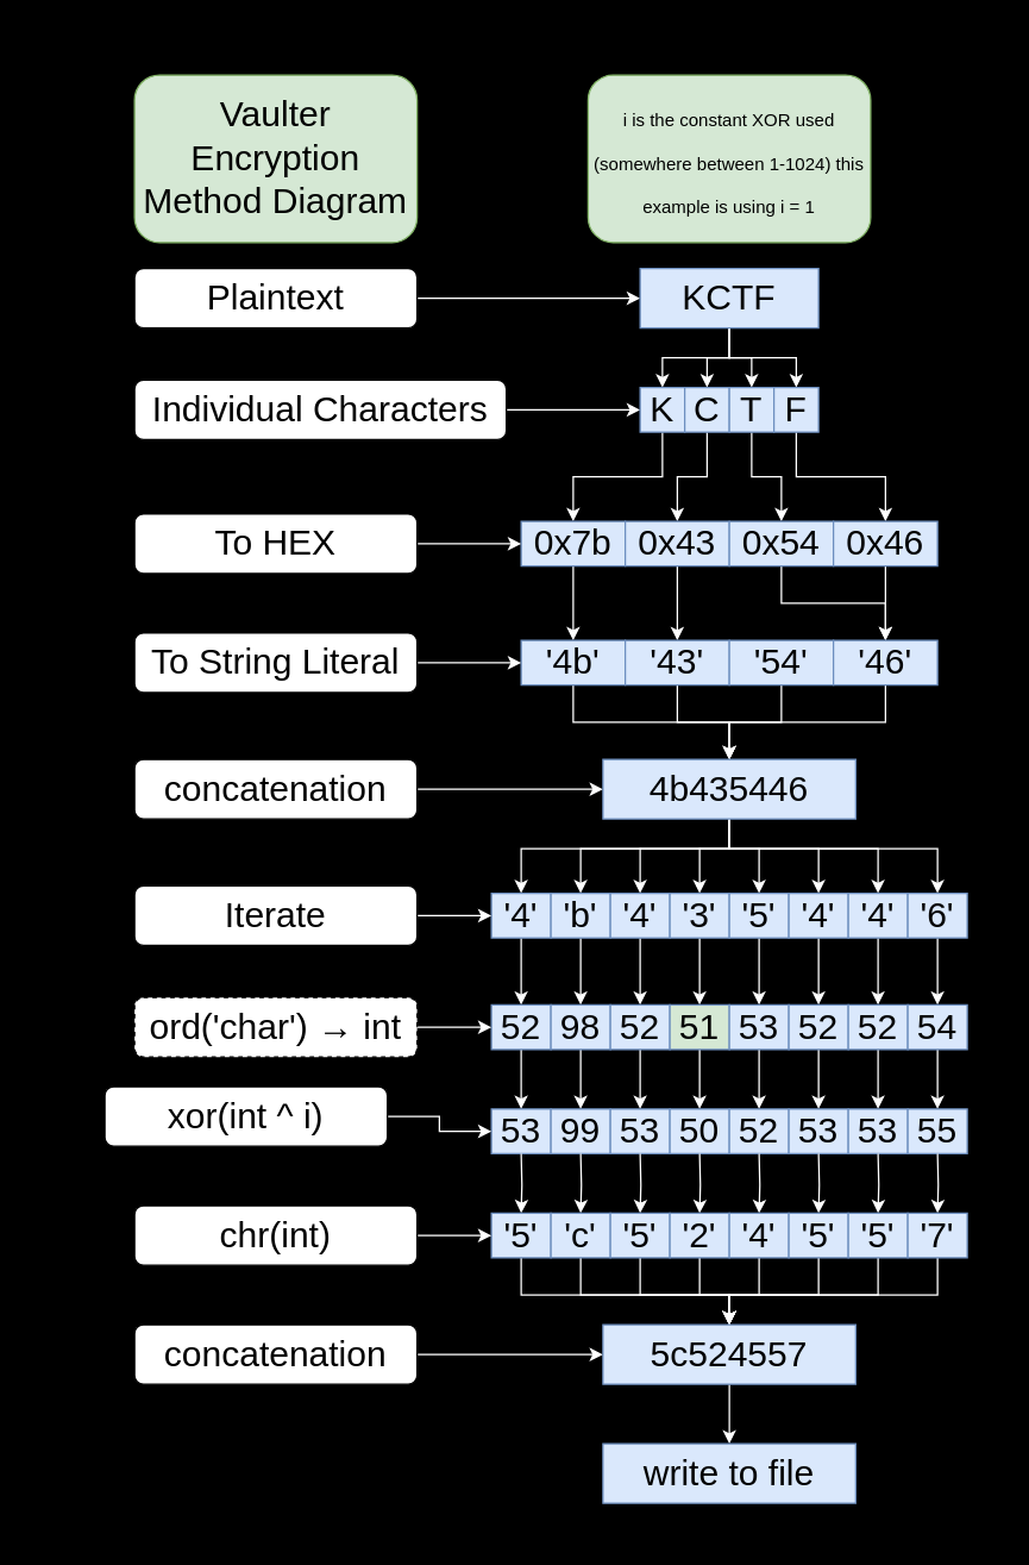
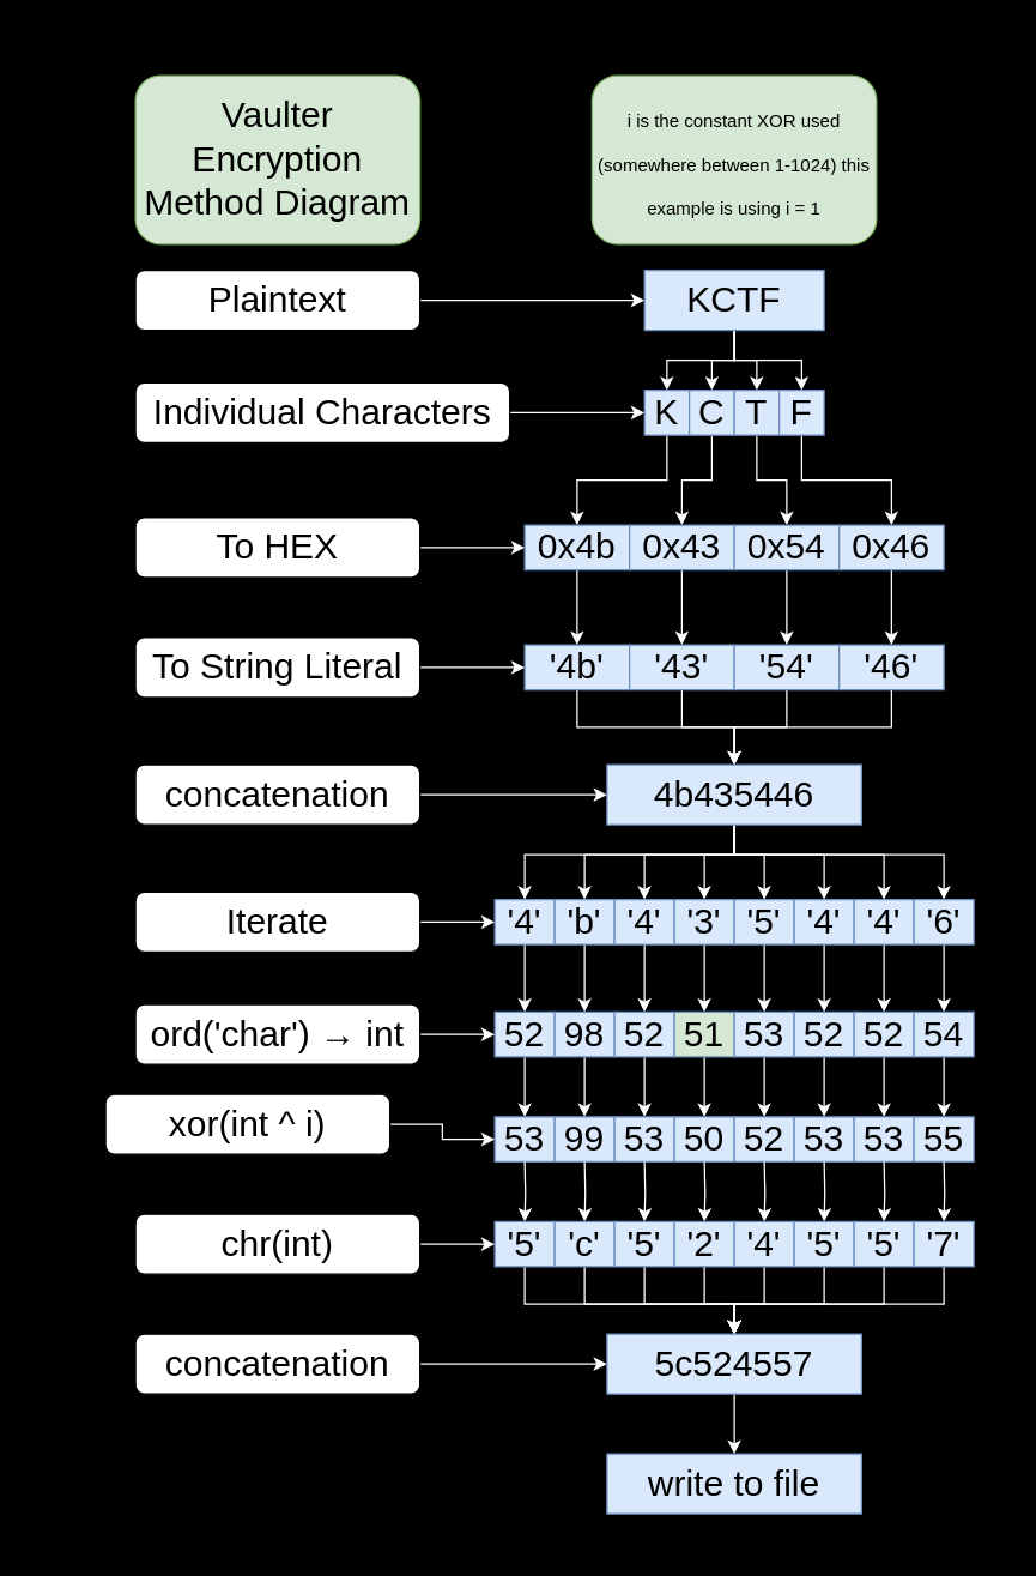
- <mxCell id="21" value="0x7b" style="rounded=0;whiteSpace=wrap;html=1;fontSize=24;fillColor=#dae8fc;strokeColor=#6c8ebf;" vertex="1" parent="1"><mxGeometry x="350" y="350" width="70" height="30" as="geometry" /></mxCell>
+ <mxCell id="21" value="0x4b" style="rounded=0;whiteSpace=wrap;html=1;fontSize=24;fillColor=#dae8fc;strokeColor=#6c8ebf;" vertex="1" parent="1"><mxGeometry x="350" y="350" width="70" height="30" as="geometry" /></mxCell>
- <mxCell id="24" style="edgeStyle=orthogonalEdgeStyle;rounded=0;orthogonalLoop=1;jettySize=auto;html=1;fontSize=24;strokeColor=#FFFFFF;" edge="1" parent="1" source="25" target="37"><mxGeometry relative="1" as="geometry" /></mxCell>
+ <mxCell id="24" style="edgeStyle=orthogonalEdgeStyle;rounded=0;orthogonalLoop=1;jettySize=auto;html=1;entryX=0.5;entryY=0;entryDx=0;entryDy=0;fontSize=24;strokeColor=#FFFFFF;" edge="1" parent="1" source="25" target="35"><mxGeometry relative="1" as="geometry" /></mxCell>
- <mxCell id="86" value="ord('char') → int" style="rounded=1;whiteSpace=wrap;html=1;fontSize=24;dashed=1;" vertex="1" parent="1"><mxGeometry x="90" y="670" width="190" height="40" as="geometry" /></mxCell>
+ <mxCell id="86" value="ord('char') → int" style="rounded=1;whiteSpace=wrap;html=1;fontSize=24;" vertex="1" parent="1"><mxGeometry x="90" y="670" width="190" height="40" as="geometry" /></mxCell>
